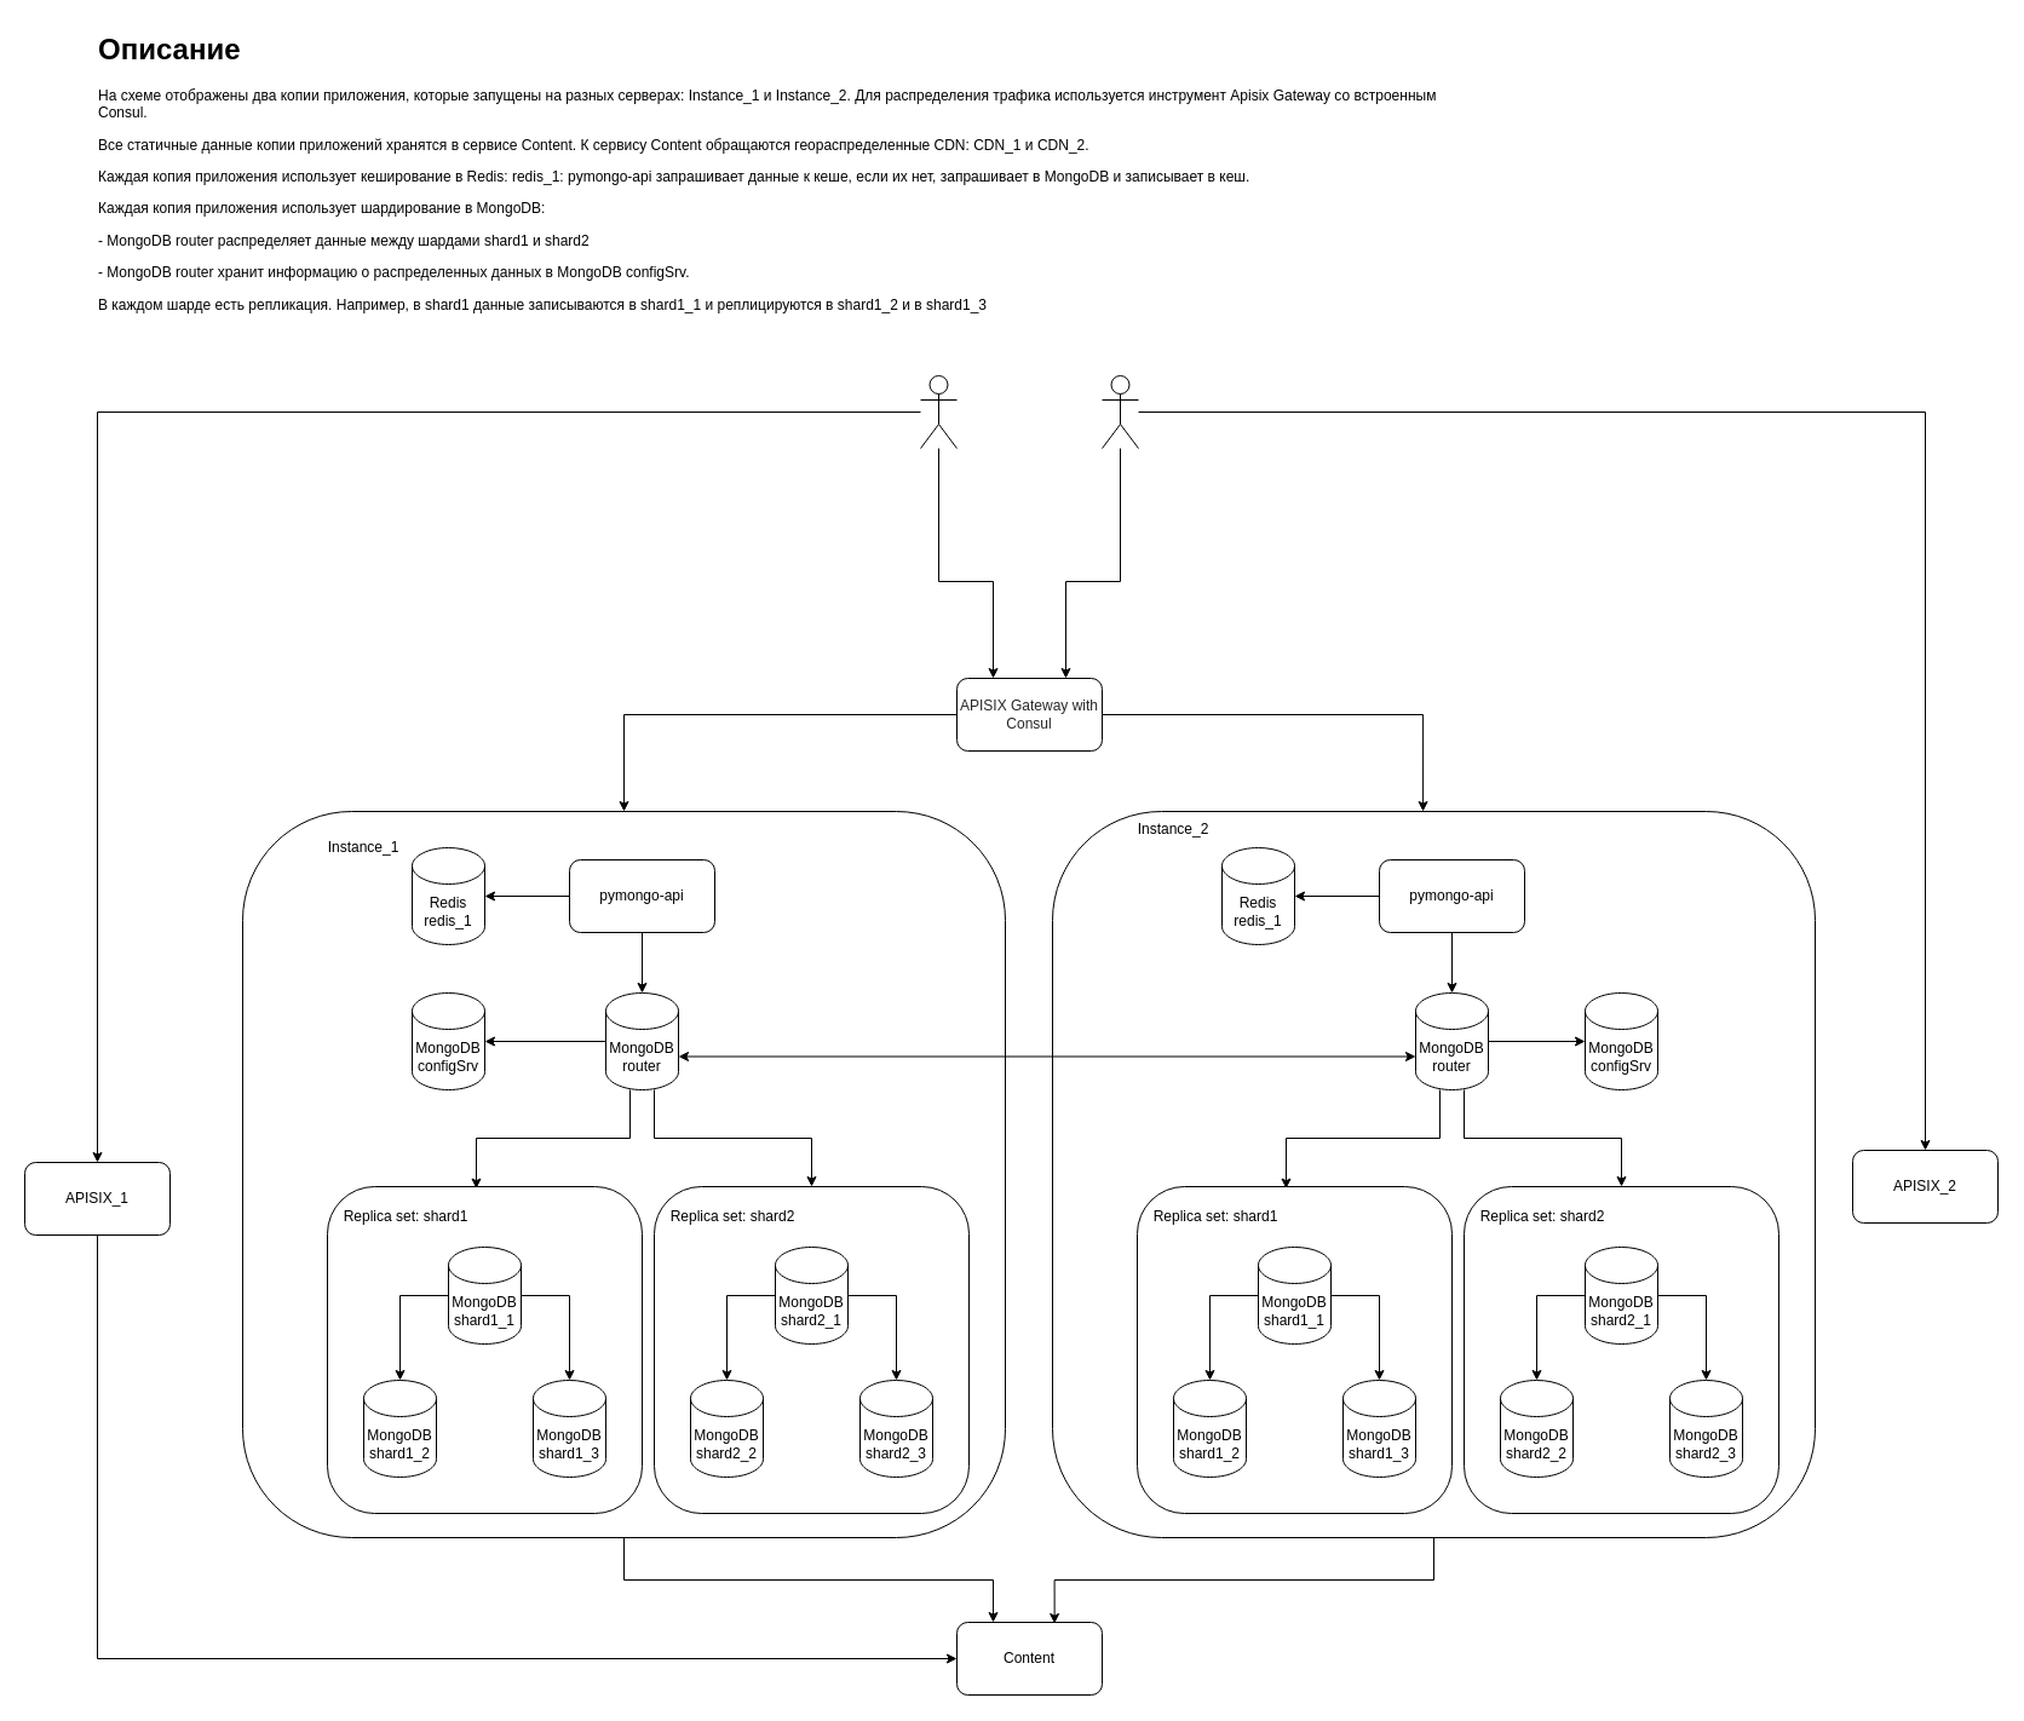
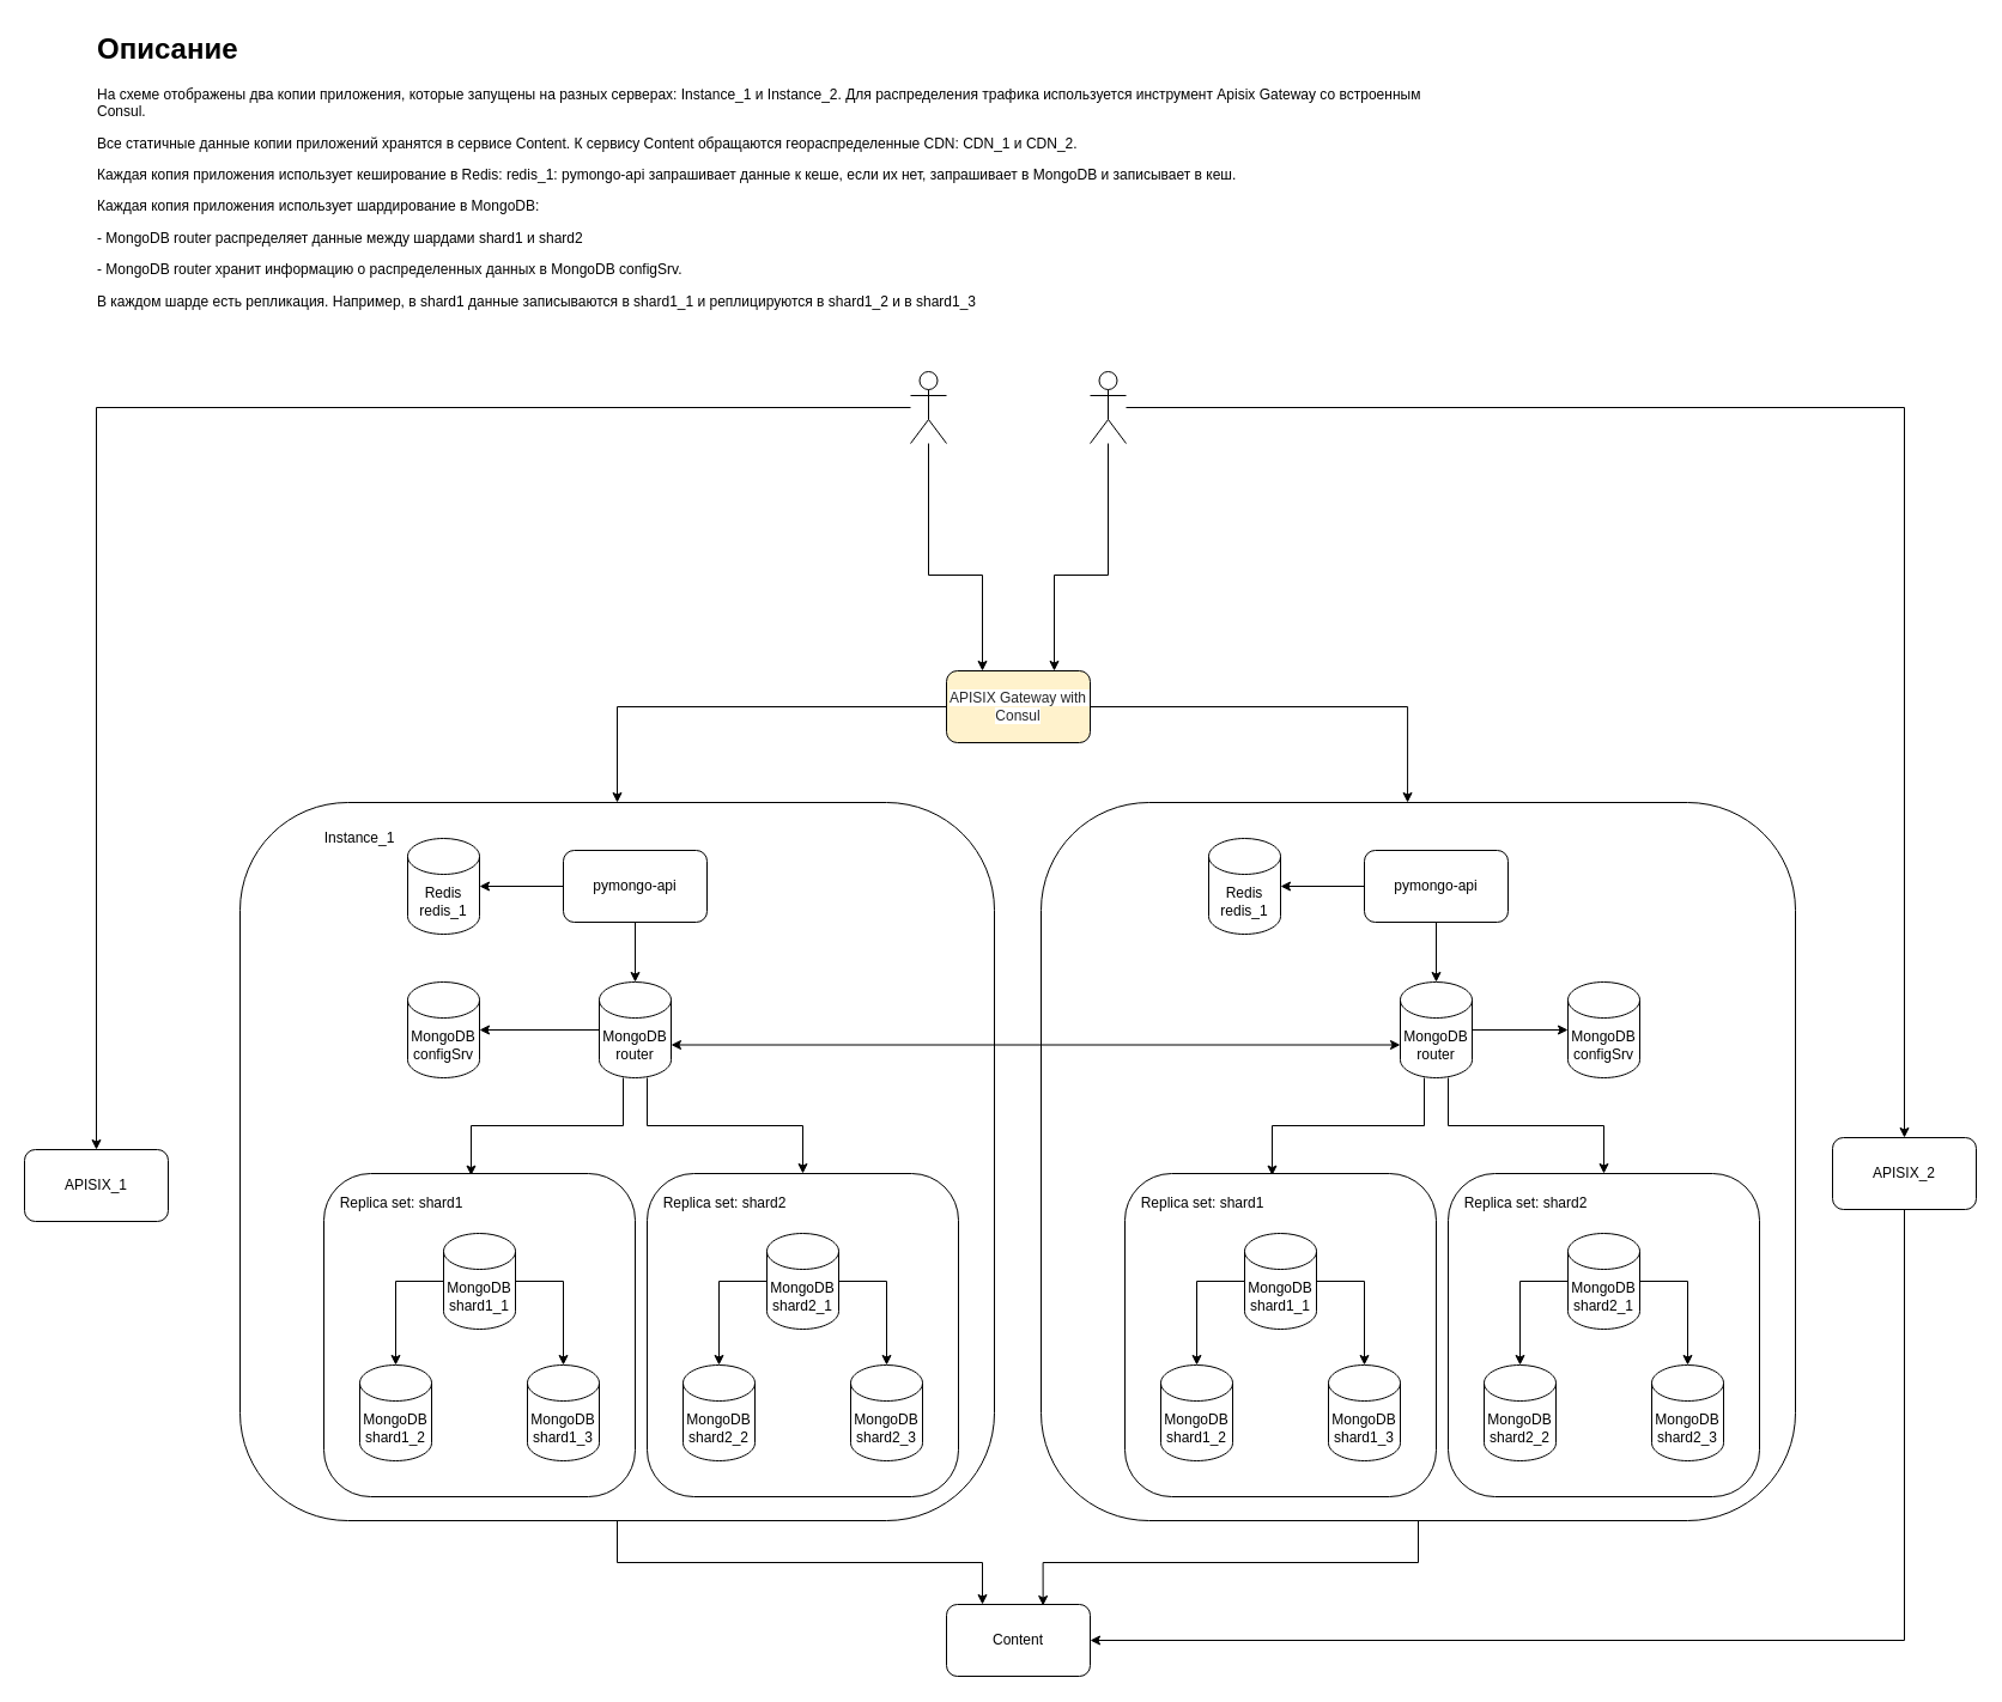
- <mxCell id="31" value="&lt;span style=&quot;color: rgba(0, 0, 0, 0.85); font-family: &amp;quot;YS Text&amp;quot;, sans-serif; text-align: start; white-space-collapse: preserve; background-color: rgb(255, 255, 255);&quot;&gt;&lt;font style=&quot;font-size: 12px;&quot;&gt;APISIX Gateway with Consul&lt;/font&gt;&lt;/span&gt;" style="rounded=1;whiteSpace=wrap;html=1;" parent="1" vertex="1"><mxGeometry x="790" y="560" width="120" height="60" as="geometry" /></mxCell>
+ <mxCell id="31" value="&lt;span style=&quot;color: rgba(0, 0, 0, 0.85); font-family: &amp;quot;YS Text&amp;quot;, sans-serif; text-align: start; white-space-collapse: preserve; background-color: rgb(255, 255, 255);&quot;&gt;&lt;font style=&quot;font-size: 12px;&quot;&gt;APISIX Gateway with Consul&lt;/font&gt;&lt;/span&gt;" style="rounded=1;whiteSpace=wrap;html=1;fillColor=#fff2cc;" parent="1" vertex="1"><mxGeometry x="790" y="560" width="120" height="60" as="geometry" /></mxCell>
- <mxCell id="64" value="Instance_2" style="text;html=1;align=center;verticalAlign=middle;whiteSpace=wrap;rounded=0;" parent="1" vertex="1"><mxGeometry x="939" y="670" width="60" height="30" as="geometry" /></mxCell>
- <mxCell id="33" style="edgeStyle=orthogonalEdgeStyle;rounded=0;orthogonalLoop=1;jettySize=auto;html=1;entryX=0;entryY=0.5;entryDx=0;entryDy=0;" parent="1" source="34" target="67" edge="1"><mxGeometry relative="1" as="geometry"><mxPoint x="20" y="1400" as="targetPoint" /><Array as="points"><mxPoint x="80" y="1370" /></Array></mxGeometry></mxCell>
+ <mxCell id="35" style="edgeStyle=orthogonalEdgeStyle;rounded=0;orthogonalLoop=1;jettySize=auto;html=1;entryX=1;entryY=0.5;entryDx=0;entryDy=0;" parent="1" source="36" target="67" edge="1"><mxGeometry relative="1" as="geometry"><Array as="points"><mxPoint x="1590" y="1370" /></Array></mxGeometry></mxCell>
